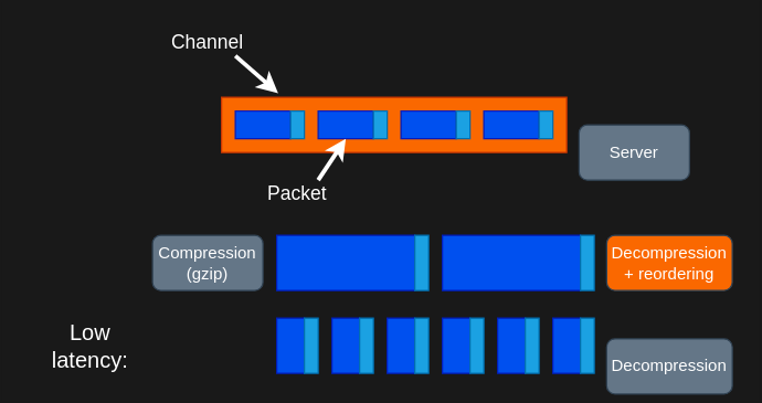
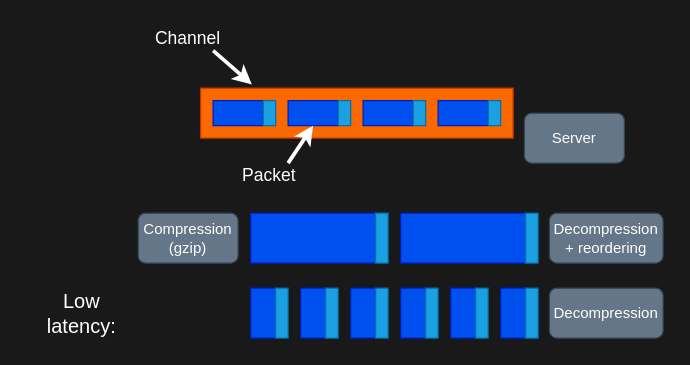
- <mxCell id="34" value="Decompression + reordering" style="rounded=1;whiteSpace=wrap;html=1;fillColor=#fa6800;strokeColor=#314354;fontColor=#ffffff;" vertex="1" parent="1"><mxGeometry x="439" y="170" width="91" height="40" as="geometry" /></mxCell>
+ <mxCell id="34" value="Decompression + reordering" style="rounded=1;whiteSpace=wrap;html=1;fillColor=#647687;strokeColor=#314354;fontColor=#ffffff;" vertex="1" parent="1"><mxGeometry x="439" y="170" width="91" height="40" as="geometry" /></mxCell>
- <mxCell id="35" value="Decompression" style="rounded=1;whiteSpace=wrap;html=1;fillColor=#647687;strokeColor=#314354;fontColor=#ffffff;" vertex="1" parent="1"><mxGeometry x="439" y="245" width="91" height="40" as="geometry" /></mxCell>
+ <mxCell id="35" value="Decompression" style="rounded=1;whiteSpace=wrap;html=1;fillColor=#647687;strokeColor=#314354;fontColor=#ffffff;" vertex="1" parent="1"><mxGeometry x="439" y="230" width="91" height="40" as="geometry" /></mxCell>
